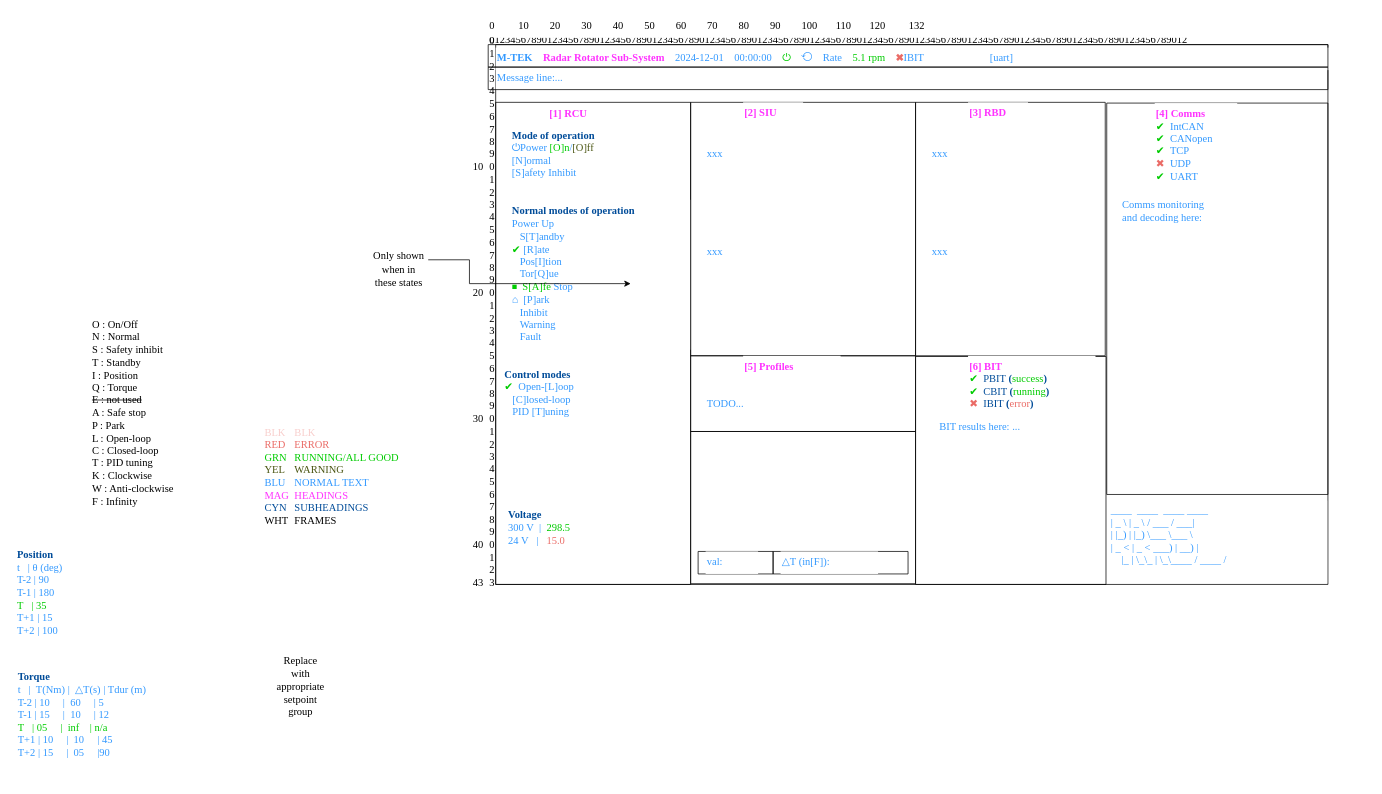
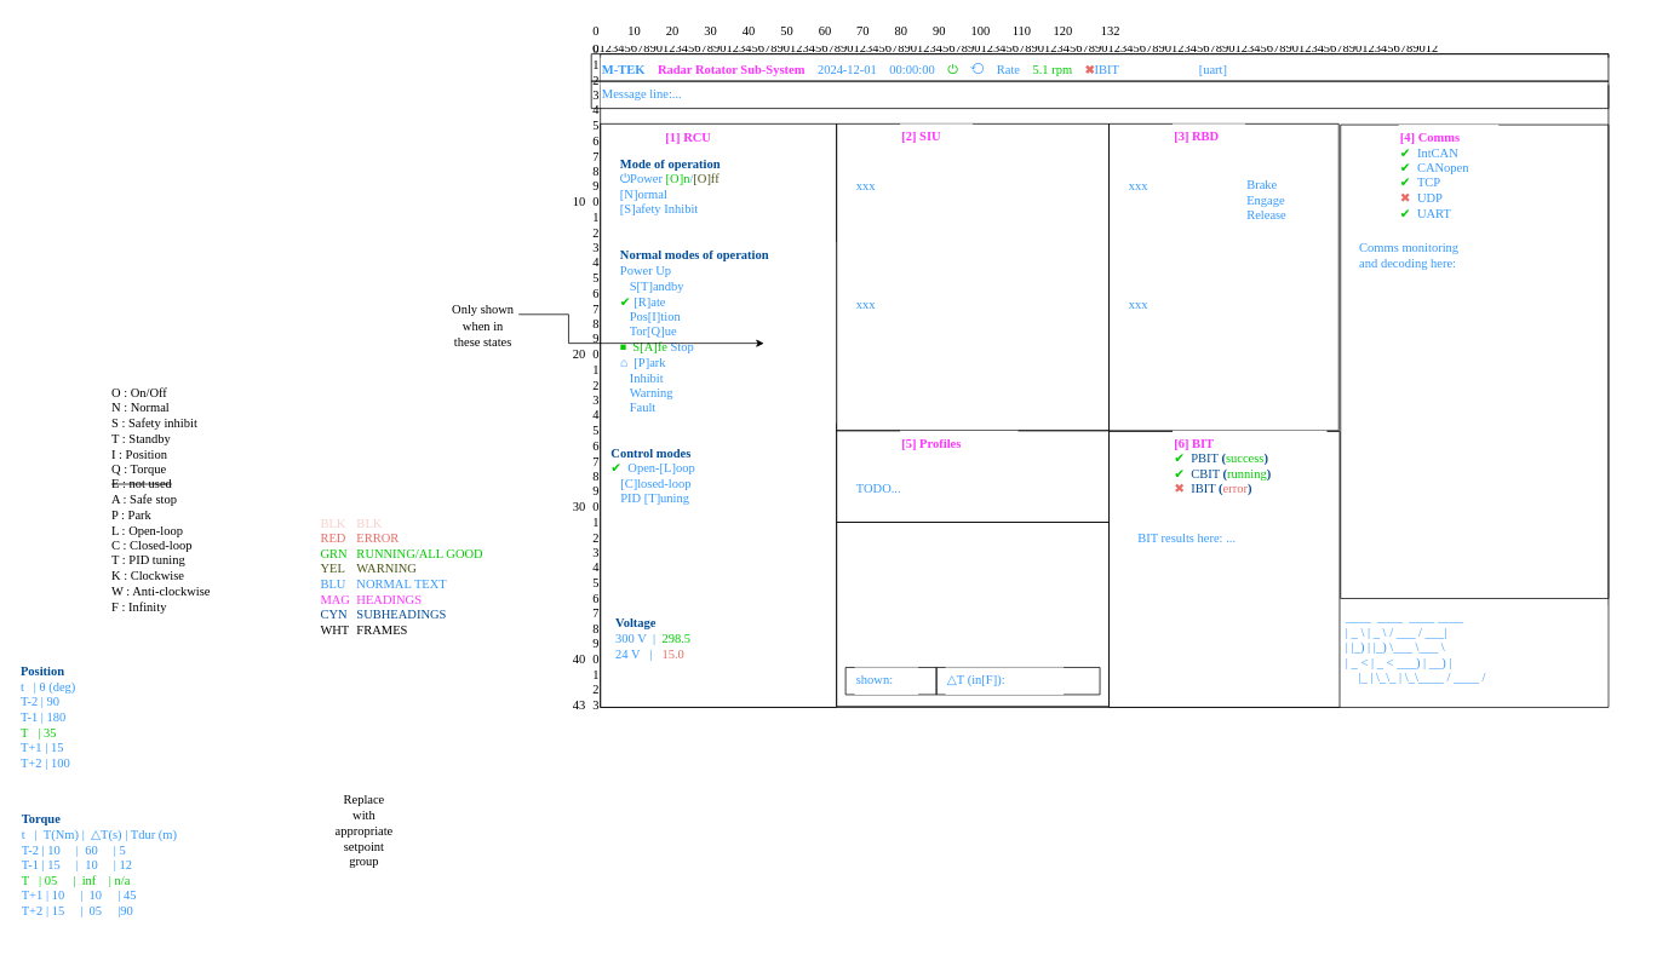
+ <mxCell id="26" value="&lt;div&gt;&lt;font color=&quot;#3399ff&quot;&gt;Brake&lt;/font&gt;&lt;/div&gt;&lt;div&gt;&lt;font color=&quot;#3399ff&quot;&gt;Engage&lt;/font&gt;&lt;/div&gt;&lt;div&gt;&lt;font color=&quot;#3399ff&quot;&gt;Release&lt;/font&gt;&lt;/div&gt;" style="text;html=1;align=left;verticalAlign=middle;resizable=0;points=[];autosize=1;strokeColor=none;fillColor=default;fontFamily=Lucida Console;fontSize=14;" parent="22" vertex="1"><mxGeometry x="150" y="55" width="80" height="60" as="geometry" /></mxCell>
- <mxCell id="33" value="&lt;div&gt;&lt;font color=&quot;#3399ff&quot;&gt;BIT results here: ...&lt;/font&gt;&lt;/div&gt;" style="text;html=1;align=left;verticalAlign=middle;resizable=0;points=[];autosize=1;strokeColor=none;fillColor=default;fontFamily=Lucida Console;fontSize=14;" parent="32" vertex="1"><mxGeometry x="30" y="79" width="200" height="30" as="geometry" /></mxCell>
+ <mxCell id="33" value="&lt;div&gt;&lt;font color=&quot;#3399ff&quot;&gt;BIT results here: ...&lt;/font&gt;&lt;/div&gt;" style="text;html=1;align=left;verticalAlign=middle;resizable=0;points=[];autosize=1;strokeColor=none;fillColor=default;fontFamily=Lucida Console;fontSize=14;" parent="32" vertex="1"><mxGeometry x="30" y="104" width="200" height="30" as="geometry" /></mxCell>
- <mxCell id="40" value="&lt;div&gt;&lt;font color=&quot;#3399ff&quot;&gt;val:&amp;nbsp;&lt;/font&gt;&lt;/div&gt;" style="text;html=1;align=left;verticalAlign=middle;resizable=0;points=[];autosize=1;strokeColor=none;fillColor=default;fontFamily=Lucida Console;fontSize=14;" parent="39" vertex="1"><mxGeometry x="10" width="70" height="30" as="geometry" /></mxCell>
+ <mxCell id="40" value="&lt;div&gt;&lt;font color=&quot;#3399ff&quot;&gt;shown:&amp;nbsp;&lt;/font&gt;&lt;/div&gt;" style="text;html=1;align=left;verticalAlign=middle;resizable=0;points=[];autosize=1;strokeColor=none;fillColor=default;fontFamily=Lucida Console;fontSize=14;" parent="39" vertex="1"><mxGeometry x="10" width="70" height="30" as="geometry" /></mxCell>
